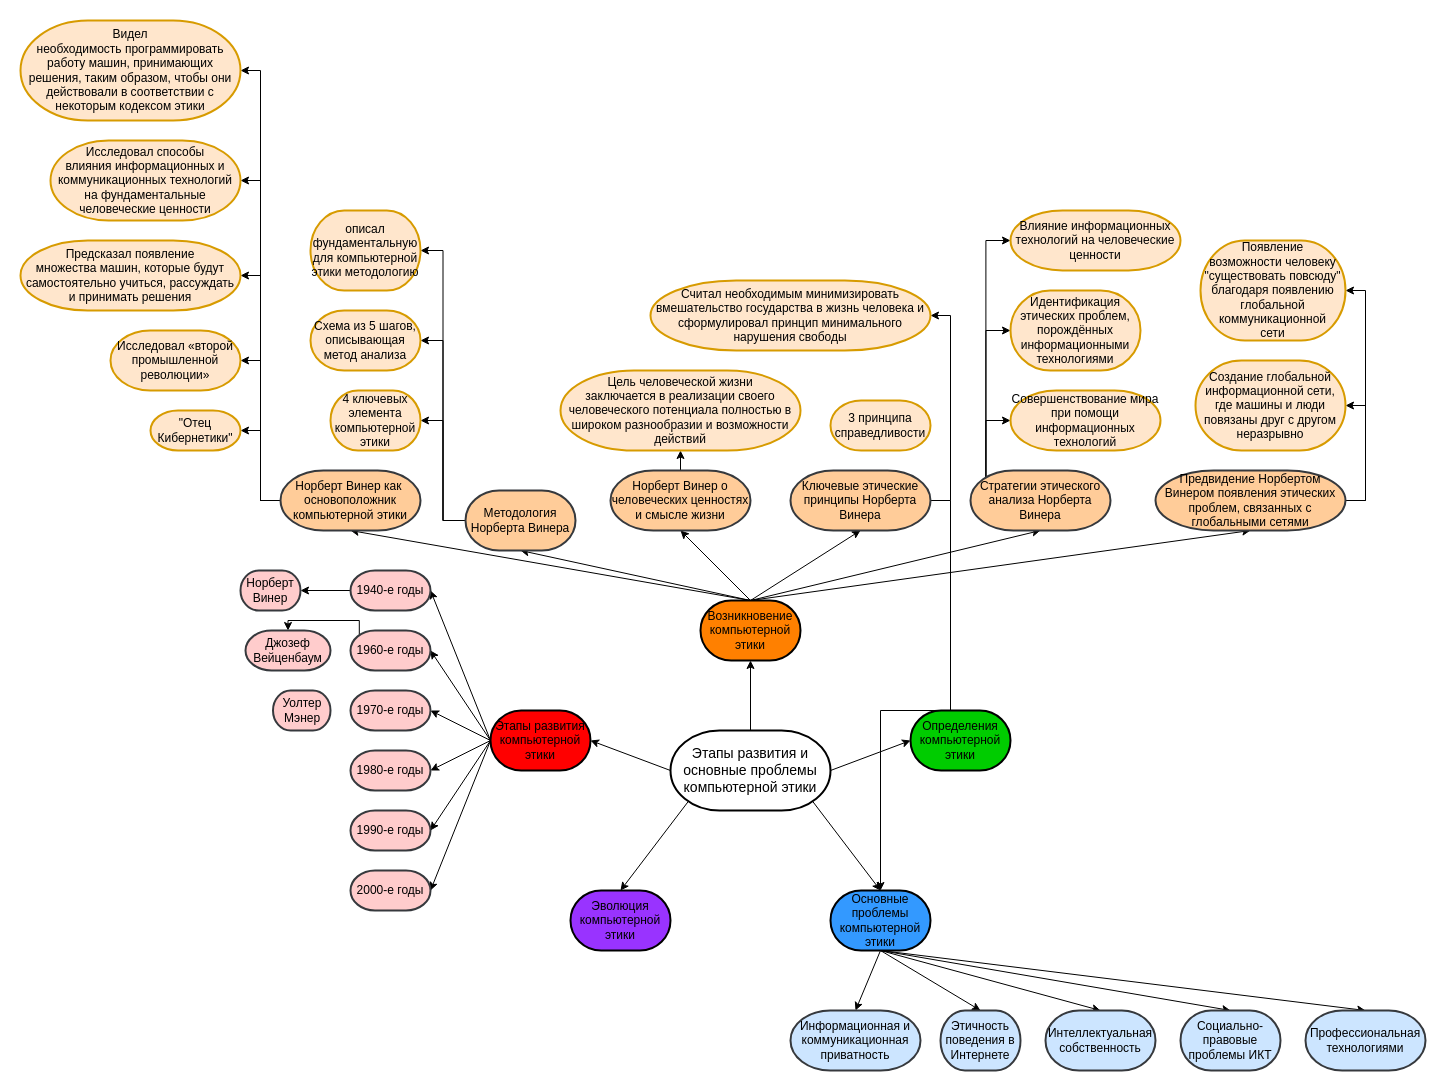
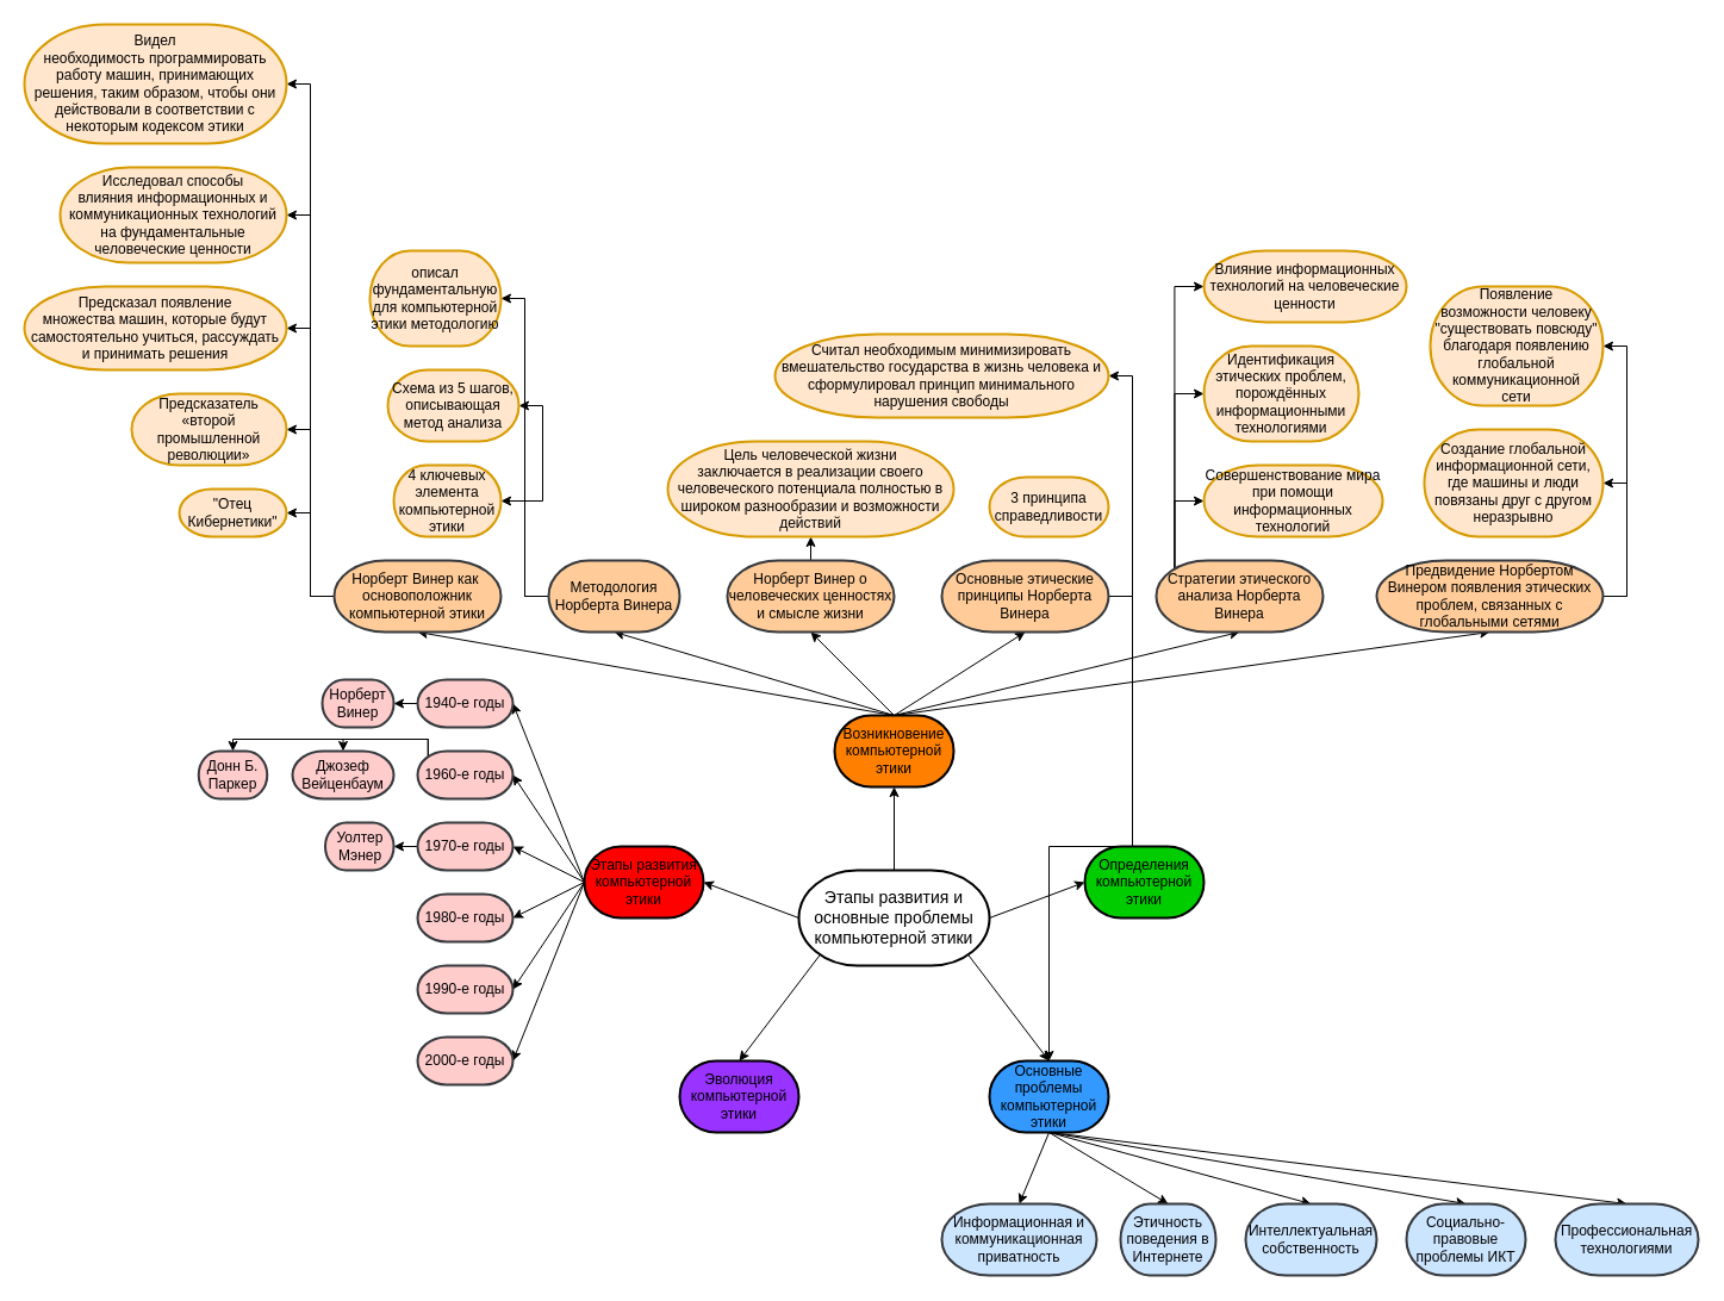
- <mxCell id="73" value="Схема из 5 шагов, описывающая метод анализа" parent="1" vertex="1" style="strokeWidth=2;html=1;shape=mxgraph.flowchart.terminator;whiteSpace=wrap;fillColor=#ffe6cc;strokeColor=#d79b00;"><mxGeometry as="geometry" height="60" width="110" y="310" x="310" /></mxCell>
+ <mxCell id="73" value="Схема из 5 шагов, описывающая метод анализа" parent="1" vertex="1" style="strokeWidth=2;html=1;shape=mxgraph.flowchart.terminator;whiteSpace=wrap;fillColor=#ffe6cc;strokeColor=#d79b00;"><mxGeometry x="325" y="310" as="geometry" height="60" width="110" /></mxCell>
- <mxCell id="67" value="Исследовал «второй промышленной революции»" parent="1" vertex="1" style="strokeWidth=2;html=1;shape=mxgraph.flowchart.terminator;whiteSpace=wrap;fillColor=#ffe6cc;strokeColor=#d79b00;"><mxGeometry as="geometry" height="60" width="130" y="330" x="110" /></mxCell>
+ <mxCell id="67" value="Предсказатель «второй промышленной революции»" parent="1" vertex="1" style="strokeWidth=2;html=1;shape=mxgraph.flowchart.terminator;whiteSpace=wrap;fillColor=#ffe6cc;strokeColor=#d79b00;"><mxGeometry as="geometry" height="60" width="130" y="330" x="110" /></mxCell>
- <mxCell id="48" value="Ключевые этические принципы Норберта Винера" parent="1" vertex="1" style="strokeWidth=2;html=1;shape=mxgraph.flowchart.terminator;whiteSpace=wrap;fillColor=#ffcc99;strokeColor=#36393d;"><mxGeometry as="geometry" height="60" width="140" y="470" x="790" /></mxCell>
+ <mxCell id="48" value="Основные этические принципы Норберта Винера" parent="1" vertex="1" style="strokeWidth=2;html=1;shape=mxgraph.flowchart.terminator;whiteSpace=wrap;fillColor=#ffcc99;strokeColor=#36393d;"><mxGeometry as="geometry" height="60" width="140" y="470" x="790" /></mxCell>
- <mxCell id="43" value="Методология Норберта Винера" parent="1" vertex="1" style="strokeWidth=2;html=1;shape=mxgraph.flowchart.terminator;whiteSpace=wrap;fillColor=#ffcc99;strokeColor=#36393d;"><mxGeometry x="465" y="490" as="geometry" height="60" width="110" /></mxCell>
+ <mxCell id="43" value="Методология Норберта Винера" parent="1" vertex="1" style="strokeWidth=2;html=1;shape=mxgraph.flowchart.terminator;whiteSpace=wrap;fillColor=#ffcc99;strokeColor=#36393d;"><mxGeometry as="geometry" height="60" width="110" y="470" x="460" /></mxCell>
- <mxCell id="84" value="Норберт Винер" parent="1" vertex="1" style="strokeWidth=2;html=1;shape=mxgraph.flowchart.terminator;whiteSpace=wrap;fillColor=#ffcccc;strokeColor=#36393d;"><mxGeometry x="240" y="570" as="geometry" height="40" width="60" /></mxCell>
+ <mxCell id="84" value="Норберт Винер" parent="1" vertex="1" style="strokeWidth=2;html=1;shape=mxgraph.flowchart.terminator;whiteSpace=wrap;fillColor=#ffcccc;strokeColor=#36393d;"><mxGeometry as="geometry" height="40" width="60" x="270" y="570" /></mxCell>
+ <mxCell id="31" parent="1" style="edgeStyle=orthogonalEdgeStyle;rounded=0;orthogonalLoop=1;jettySize=auto;html=1;exitX=0.11;exitY=0.11;exitDx=0;exitDy=0;exitPerimeter=0;entryX=0.5;entryY=0;entryDx=0;entryDy=0;entryPerimeter=0;" target="83" source="32" edge="1"><mxGeometry as="geometry" relative="1"><Array as="points"><mxPoint y="620" x="359" /><mxPoint y="620" x="195" /></Array></mxGeometry></mxCell>
+ <mxCell id="83" value="Донн Б. Паркер" parent="1" vertex="1" style="strokeWidth=2;html=1;shape=mxgraph.flowchart.terminator;whiteSpace=wrap;fillColor=#ffcccc;strokeColor=#36393d;"><mxGeometry as="geometry" height="40" width="57.5" y="630" x="166.25" /></mxCell>
+ <mxCell id="34" parent="1" style="edgeStyle=orthogonalEdgeStyle;rounded=0;orthogonalLoop=1;jettySize=auto;html=1;exitX=0;exitY=0.5;exitDx=0;exitDy=0;exitPerimeter=0;entryX=1;entryY=0.5;entryDx=0;entryDy=0;entryPerimeter=0;" target="86" source="35" edge="1"><mxGeometry as="geometry" relative="1" /></mxCell>
